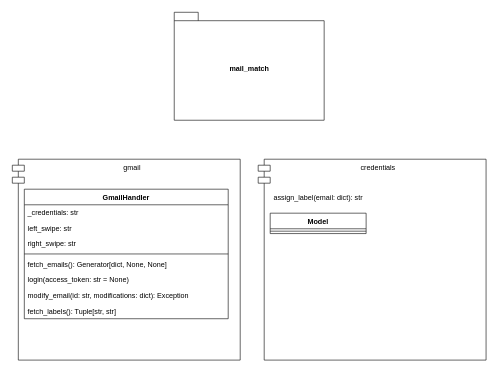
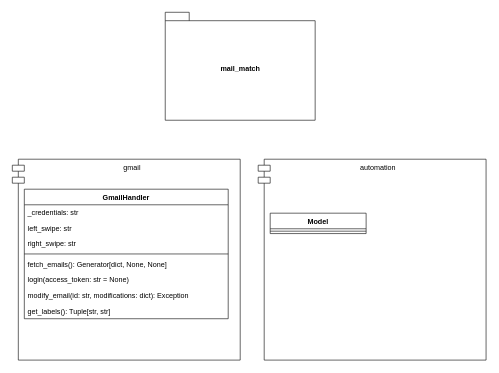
- <mxCell id="2" value="mail_match" style="shape=folder;fontStyle=1;spacingTop=10;tabWidth=40;tabHeight=14;tabPosition=left;html=1;" parent="1" vertex="1"><mxGeometry x="290" y="20" width="250" height="180" as="geometry" /></mxCell>
+ <mxCell id="2" value="mail_match" style="shape=folder;fontStyle=1;spacingTop=10;tabWidth=40;tabHeight=14;tabPosition=left;html=1;" parent="1" vertex="1"><mxGeometry x="275" y="20" width="250" height="180" as="geometry" /></mxCell>
- <mxCell id="13" value="credentials" style="shape=module;align=left;spacingLeft=20;align=center;verticalAlign=top;" parent="1" vertex="1"><mxGeometry x="430" y="265" width="380" height="335" as="geometry" /></mxCell>
+ <mxCell id="13" value="automation" style="shape=module;align=left;spacingLeft=20;align=center;verticalAlign=top;" parent="1" vertex="1"><mxGeometry x="430" y="265" width="380" height="335" as="geometry" /></mxCell>
- <mxCell id="16" value="assign_label(email: dict): str" style="text;strokeColor=none;fillColor=none;align=left;verticalAlign=top;spacingLeft=4;spacingRight=4;overflow=hidden;rotatable=0;points=[[0,0.5],[1,0.5]];portConstraint=eastwest;" parent="1" vertex="1"><mxGeometry x="450" y="315" width="160" height="26" as="geometry" /></mxCell>
- <mxCell id="12" value="fetch_labels(): Tuple[str, str]" style="text;strokeColor=none;fillColor=none;align=left;verticalAlign=top;spacingLeft=4;spacingRight=4;overflow=hidden;rotatable=0;points=[[0,0.5],[1,0.5]];portConstraint=eastwest;" parent="4" vertex="1"><mxGeometry y="190" width="340" height="26" as="geometry" /></mxCell>
+ <mxCell id="12" value="get_labels(): Tuple[str, str]" style="text;strokeColor=none;fillColor=none;align=left;verticalAlign=top;spacingLeft=4;spacingRight=4;overflow=hidden;rotatable=0;points=[[0,0.5],[1,0.5]];portConstraint=eastwest;" parent="4" vertex="1"><mxGeometry y="190" width="340" height="26" as="geometry" /></mxCell>
